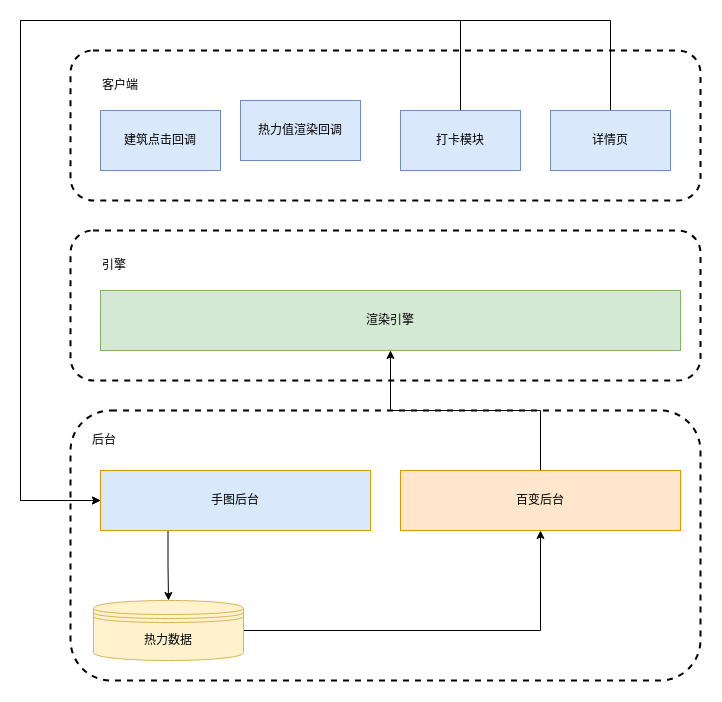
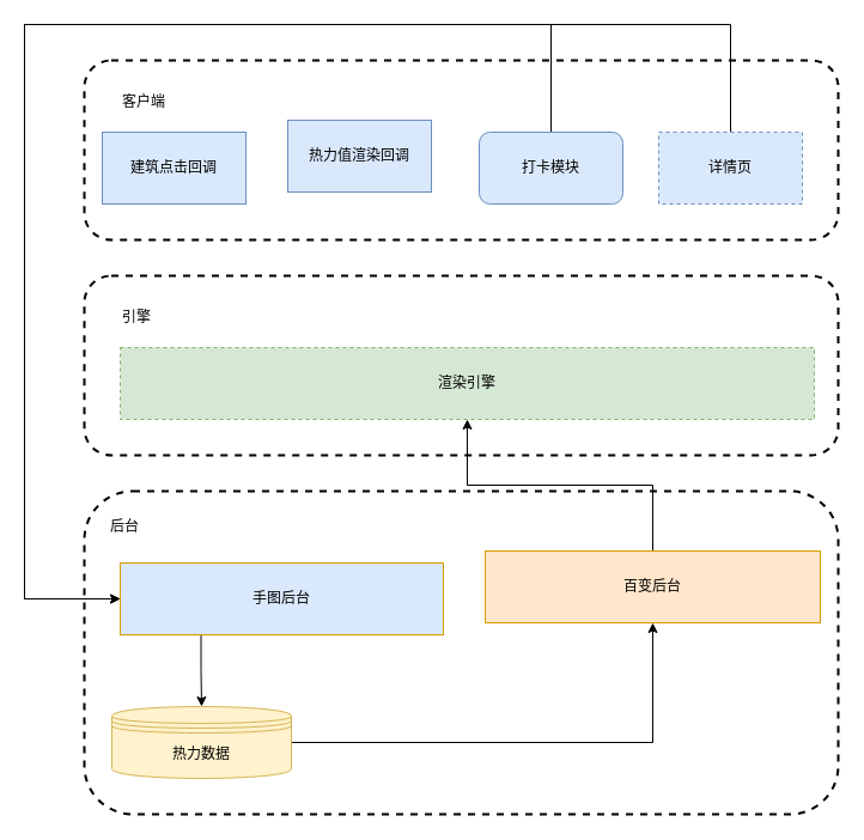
- <mxCell id="3" value="建筑点击回调" style="rounded=0;whiteSpace=wrap;html=1;fillColor=#dae8fc;strokeColor=#6c8ebf;" parent="1" vertex="1"><mxGeometry x="100" y="110" width="120" height="60" as="geometry" /></mxCell>
+ <mxCell id="3" value="建筑点击回调" style="rounded=0;whiteSpace=wrap;html=1;fillColor=#dae8fc;strokeColor=#6c8ebf;" parent="1" vertex="1"><mxGeometry x="85" y="110" width="120" height="60" as="geometry" /></mxCell>
- <mxCell id="6" value="打卡模块" style="rounded=0;whiteSpace=wrap;html=1;fillColor=#dae8fc;strokeColor=#6c8ebf;" parent="1" vertex="1"><mxGeometry x="400" y="110" width="120" height="60" as="geometry" /></mxCell>
+ <mxCell id="6" value="打卡模块" style="whiteSpace=wrap;html=1;fillColor=#dae8fc;strokeColor=#6c8ebf;rounded=1;" parent="1" vertex="1"><mxGeometry x="400" y="110" width="120" height="60" as="geometry" /></mxCell>
- <mxCell id="8" value="详情页" style="rounded=0;whiteSpace=wrap;html=1;fillColor=#dae8fc;strokeColor=#6c8ebf;" parent="1" vertex="1"><mxGeometry x="550" y="110" width="120" height="60" as="geometry" /></mxCell>
+ <mxCell id="8" value="详情页" style="rounded=0;whiteSpace=wrap;html=1;fillColor=#dae8fc;strokeColor=#6c8ebf;dashed=1;" parent="1" vertex="1"><mxGeometry x="550" y="110" width="120" height="60" as="geometry" /></mxCell>
- <mxCell id="11" value="渲染引擎" style="rounded=0;whiteSpace=wrap;html=1;fillColor=#d5e8d4;strokeColor=#82b366;" parent="1" vertex="1"><mxGeometry x="100" y="290" width="580" height="60" as="geometry" /></mxCell>
+ <mxCell id="11" value="渲染引擎" style="rounded=0;whiteSpace=wrap;html=1;fillColor=#d5e8d4;strokeColor=#82b366;dashed=1;" parent="1" vertex="1"><mxGeometry x="100" y="290" width="580" height="60" as="geometry" /></mxCell>
- <mxCell id="17" value="百变后台" style="rounded=0;whiteSpace=wrap;html=1;fillColor=#ffe6cc;strokeColor=#d79b00;" parent="1" vertex="1"><mxGeometry x="400" y="470" width="280" height="60" as="geometry" /></mxCell>
+ <mxCell id="17" value="百变后台" style="rounded=0;whiteSpace=wrap;html=1;fillColor=#ffe6cc;strokeColor=#d79b00;" parent="1" vertex="1"><mxGeometry x="405" y="460" width="280" height="60" as="geometry" /></mxCell>
- <mxCell id="20" value="热力数据" style="shape=datastore;whiteSpace=wrap;html=1;fillColor=#fff2cc;strokeColor=#d6b656;" parent="1" vertex="1"><mxGeometry x="93" y="600" width="150" height="60" as="geometry" /></mxCell>
+ <mxCell id="20" value="热力数据" style="shape=datastore;whiteSpace=wrap;html=1;fillColor=#fff2cc;strokeColor=#d6b656;" parent="1" vertex="1"><mxGeometry x="93" y="590" width="150" height="60" as="geometry" /></mxCell>
